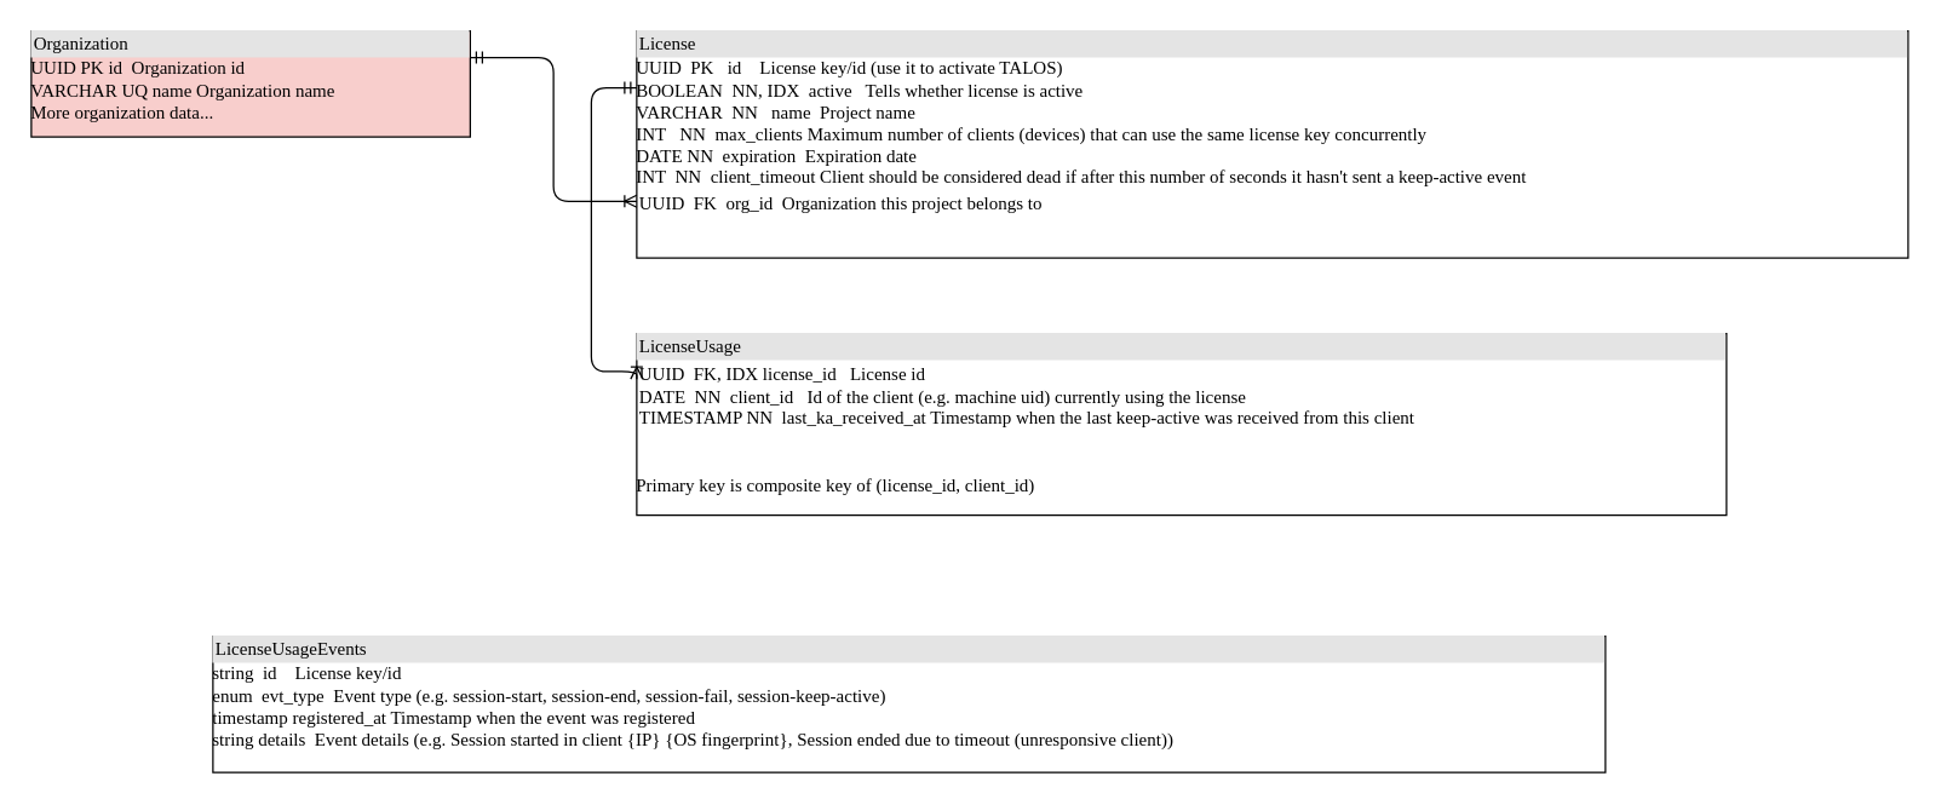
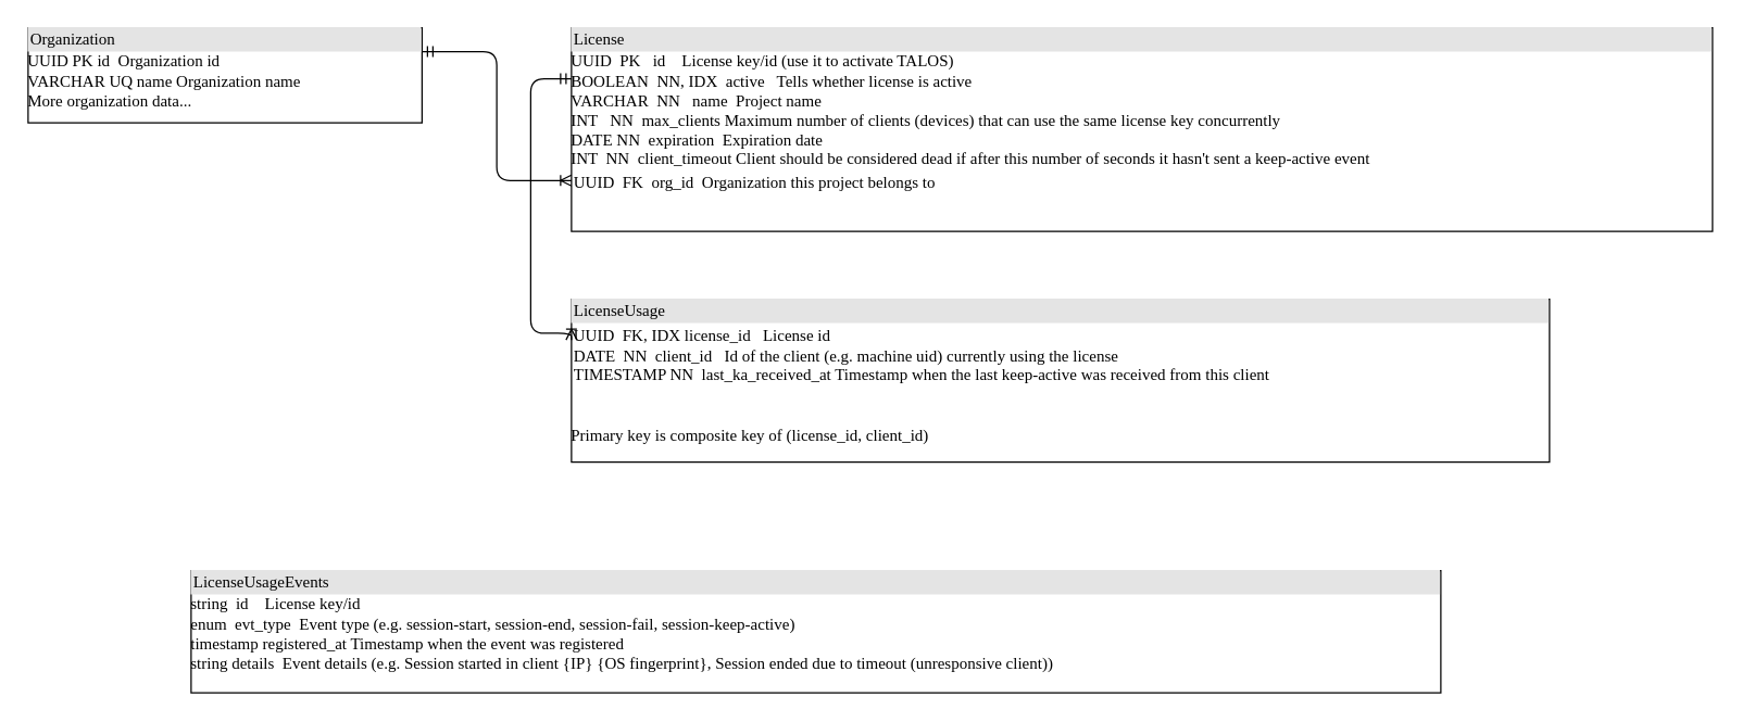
- <mxCell id="4" value="&lt;div style=&quot;box-sizing:border-box;width:100%;background:#e4e4e4;padding:2px;&quot;&gt;Organization&lt;/div&gt;UUID&lt;span style=&quot;white-space: pre;&quot;&gt; &lt;/span&gt;PK&lt;span style=&quot;white-space: pre;&quot;&gt; &lt;/span&gt;id&lt;span style=&quot;white-space: pre;&quot;&gt; &lt;span style=&quot;white-space: pre;&quot;&gt; &lt;/span&gt;&lt;/span&gt;Organization id&lt;br&gt;VARCHAR&lt;span style=&quot;white-space: pre;&quot;&gt; &lt;/span&gt;UQ&lt;span style=&quot;white-space: pre;&quot;&gt; &lt;/span&gt;name&lt;span style=&quot;white-space: pre;&quot;&gt; &lt;/span&gt;Organization name&lt;br&gt;More organization data..." style="verticalAlign=top;align=left;overflow=fill;html=1;rounded=0;shadow=0;comic=0;labelBackgroundColor=none;strokeWidth=1;fontFamily=Verdana;fontSize=12;fillColor=#f8cecc;" parent="1" vertex="1"><mxGeometry x="20" y="20" width="290" height="70" as="geometry" /></mxCell>
+ <mxCell id="4" value="&lt;div style=&quot;box-sizing:border-box;width:100%;background:#e4e4e4;padding:2px;&quot;&gt;Organization&lt;/div&gt;UUID&lt;span style=&quot;white-space: pre;&quot;&gt; &lt;/span&gt;PK&lt;span style=&quot;white-space: pre;&quot;&gt; &lt;/span&gt;id&lt;span style=&quot;white-space: pre;&quot;&gt; &lt;span style=&quot;white-space: pre;&quot;&gt; &lt;/span&gt;&lt;/span&gt;Organization id&lt;br&gt;VARCHAR&lt;span style=&quot;white-space: pre;&quot;&gt; &lt;/span&gt;UQ&lt;span style=&quot;white-space: pre;&quot;&gt; &lt;/span&gt;name&lt;span style=&quot;white-space: pre;&quot;&gt; &lt;/span&gt;Organization name&lt;br&gt;More organization data..." style="verticalAlign=top;align=left;overflow=fill;html=1;rounded=0;shadow=0;comic=0;labelBackgroundColor=none;strokeWidth=1;fontFamily=Verdana;fontSize=12" parent="1" vertex="1"><mxGeometry x="20" y="20" width="290" height="70" as="geometry" /></mxCell>
